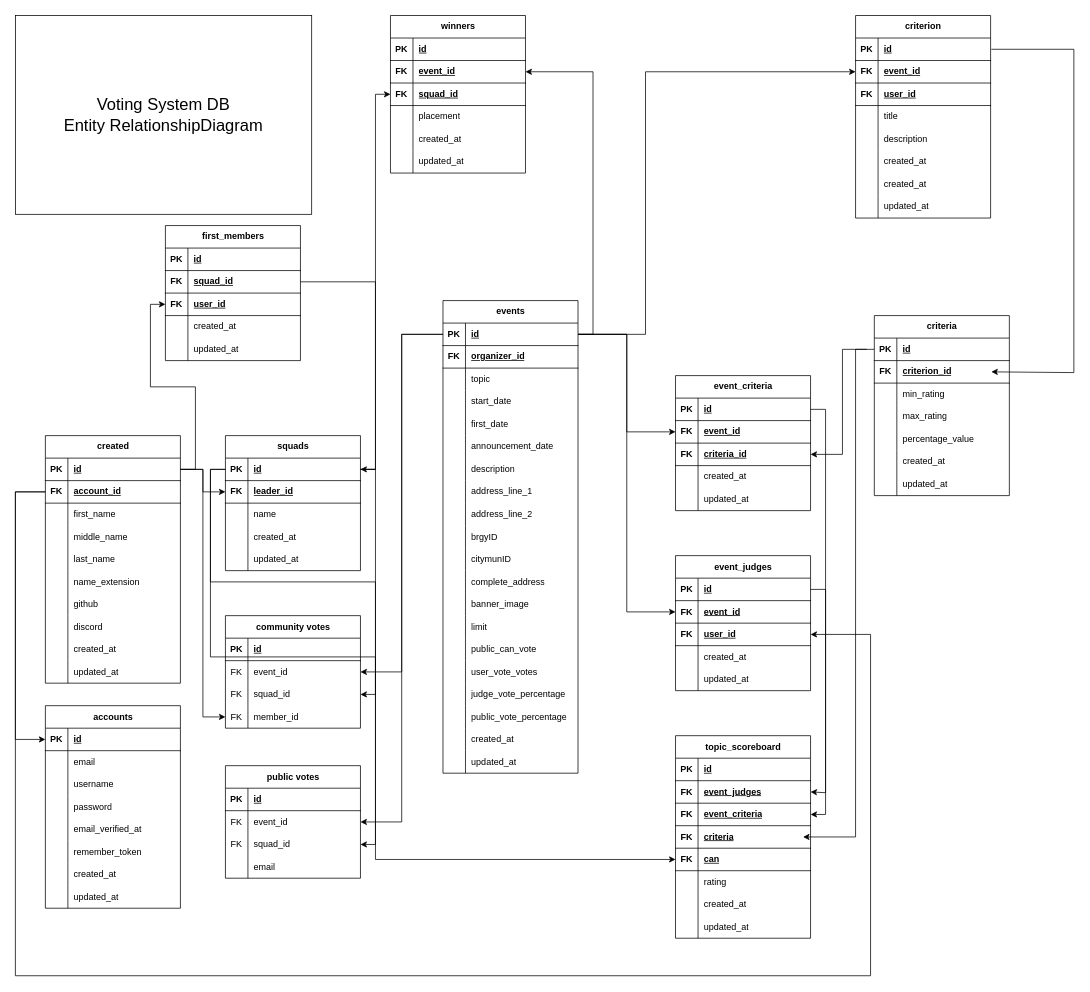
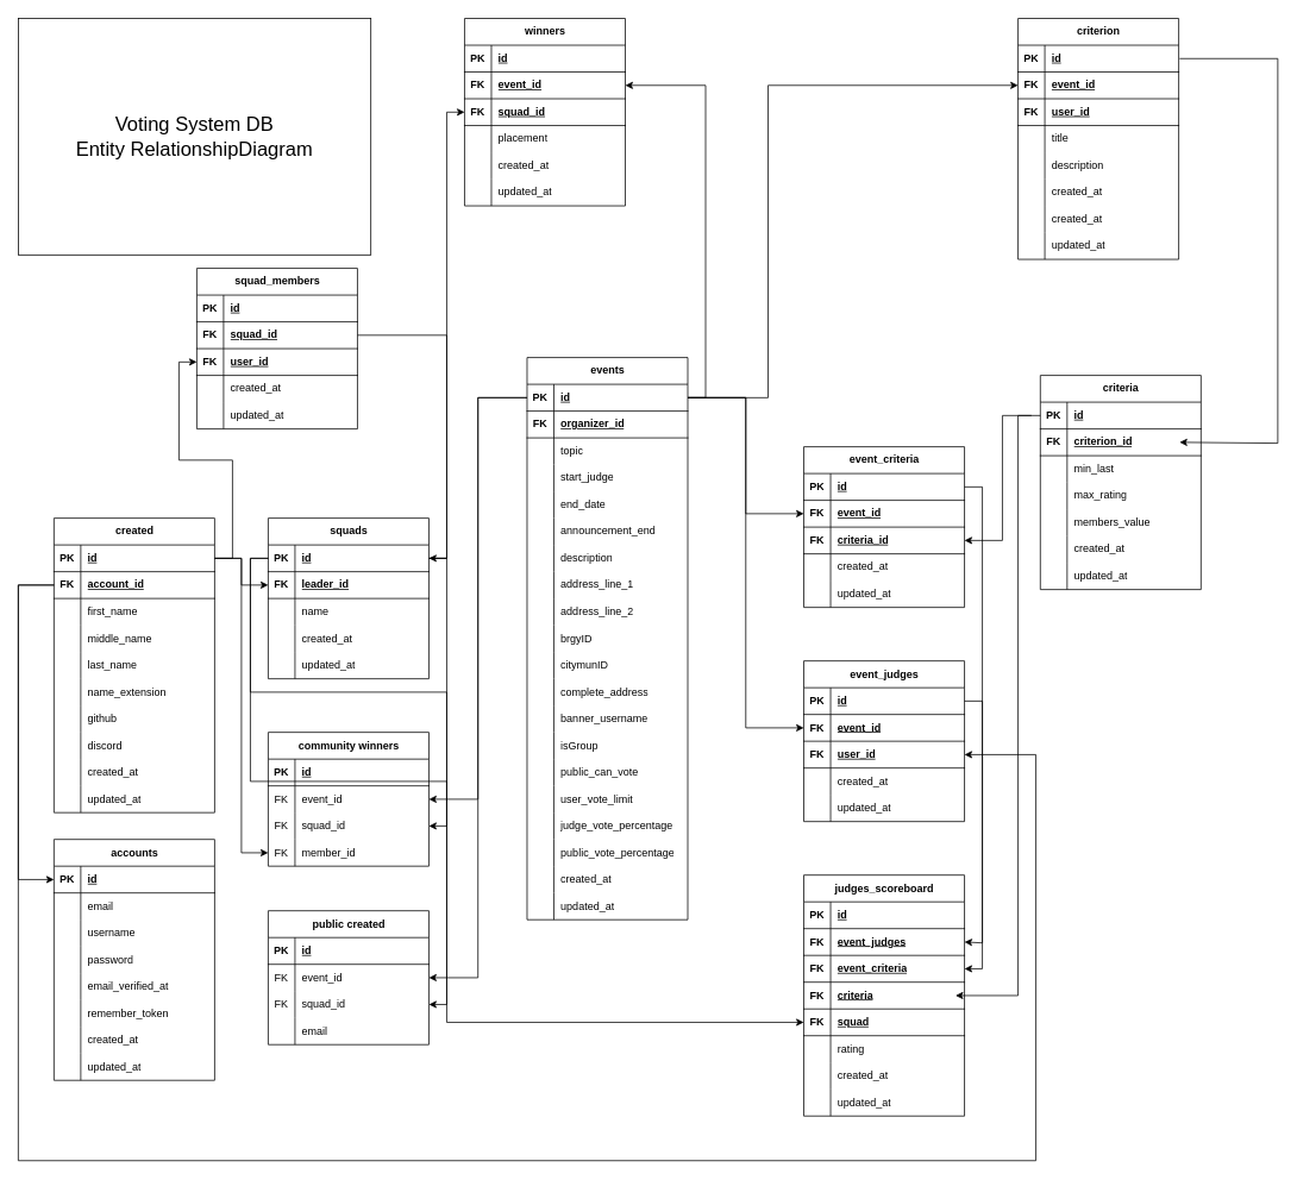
- <mxCell id="74" value="first_members" style="shape=table;startSize=30;container=1;collapsible=1;childLayout=tableLayout;fixedRows=1;rowLines=0;fontStyle=1;align=center;resizeLast=1;html=1;" parent="1" vertex="1"><mxGeometry x="220" y="300" width="180" height="180" as="geometry" /></mxCell>
+ <mxCell id="74" value="squad_members" style="shape=table;startSize=30;container=1;collapsible=1;childLayout=tableLayout;fixedRows=1;rowLines=0;fontStyle=1;align=center;resizeLast=1;html=1;" parent="1" vertex="1"><mxGeometry x="220" y="300" width="180" height="180" as="geometry" /></mxCell>
- <mxCell id="217" value="min_rating" style="shape=partialRectangle;connectable=0;fillColor=none;top=0;left=0;bottom=0;right=0;align=left;spacingLeft=6;overflow=hidden;whiteSpace=wrap;html=1;" parent="215" vertex="1"><mxGeometry x="30" width="150" height="30" as="geometry"><mxRectangle width="150" height="30" as="alternateBounds" /></mxGeometry></mxCell>
+ <mxCell id="217" value="min_last" style="shape=partialRectangle;connectable=0;fillColor=none;top=0;left=0;bottom=0;right=0;align=left;spacingLeft=6;overflow=hidden;whiteSpace=wrap;html=1;" parent="215" vertex="1"><mxGeometry x="30" width="150" height="30" as="geometry"><mxRectangle width="150" height="30" as="alternateBounds" /></mxGeometry></mxCell>
- <mxCell id="102" value="start_date" style="shape=partialRectangle;connectable=0;fillColor=none;top=0;left=0;bottom=0;right=0;align=left;spacingLeft=6;overflow=hidden;whiteSpace=wrap;html=1;" parent="100" vertex="1"><mxGeometry x="30" width="150" height="30" as="geometry"><mxRectangle width="150" height="30" as="alternateBounds" /></mxGeometry></mxCell>
+ <mxCell id="102" value="start_judge" style="shape=partialRectangle;connectable=0;fillColor=none;top=0;left=0;bottom=0;right=0;align=left;spacingLeft=6;overflow=hidden;whiteSpace=wrap;html=1;" parent="100" vertex="1"><mxGeometry x="30" width="150" height="30" as="geometry"><mxRectangle width="150" height="30" as="alternateBounds" /></mxGeometry></mxCell>
- <mxCell id="105" value="first_date" style="shape=partialRectangle;connectable=0;fillColor=none;top=0;left=0;bottom=0;right=0;align=left;spacingLeft=6;overflow=hidden;whiteSpace=wrap;html=1;" parent="103" vertex="1"><mxGeometry x="30" width="150" height="30" as="geometry"><mxRectangle width="150" height="30" as="alternateBounds" /></mxGeometry></mxCell>
+ <mxCell id="105" value="end_date" style="shape=partialRectangle;connectable=0;fillColor=none;top=0;left=0;bottom=0;right=0;align=left;spacingLeft=6;overflow=hidden;whiteSpace=wrap;html=1;" parent="103" vertex="1"><mxGeometry x="30" width="150" height="30" as="geometry"><mxRectangle width="150" height="30" as="alternateBounds" /></mxGeometry></mxCell>
- <mxCell id="223" value="percentage_value" style="shape=partialRectangle;connectable=0;fillColor=none;top=0;left=0;bottom=0;right=0;align=left;spacingLeft=6;overflow=hidden;whiteSpace=wrap;html=1;" parent="221" vertex="1"><mxGeometry x="30" width="150" height="30" as="geometry"><mxRectangle width="150" height="30" as="alternateBounds" /></mxGeometry></mxCell>
+ <mxCell id="223" value="members_value" style="shape=partialRectangle;connectable=0;fillColor=none;top=0;left=0;bottom=0;right=0;align=left;spacingLeft=6;overflow=hidden;whiteSpace=wrap;html=1;" parent="221" vertex="1"><mxGeometry x="30" width="150" height="30" as="geometry"><mxRectangle width="150" height="30" as="alternateBounds" /></mxGeometry></mxCell>
- <mxCell id="108" value="announcement_date" style="shape=partialRectangle;connectable=0;fillColor=none;top=0;left=0;bottom=0;right=0;align=left;spacingLeft=6;overflow=hidden;whiteSpace=wrap;html=1;" parent="106" vertex="1"><mxGeometry x="30" width="150" height="30" as="geometry"><mxRectangle width="150" height="30" as="alternateBounds" /></mxGeometry></mxCell>
+ <mxCell id="108" value="announcement_end" style="shape=partialRectangle;connectable=0;fillColor=none;top=0;left=0;bottom=0;right=0;align=left;spacingLeft=6;overflow=hidden;whiteSpace=wrap;html=1;" parent="106" vertex="1"><mxGeometry x="30" width="150" height="30" as="geometry"><mxRectangle width="150" height="30" as="alternateBounds" /></mxGeometry></mxCell>
- <mxCell id="129" value="banner_image" style="shape=partialRectangle;connectable=0;fillColor=none;top=0;left=0;bottom=0;right=0;align=left;spacingLeft=6;overflow=hidden;whiteSpace=wrap;html=1;" parent="127" vertex="1"><mxGeometry x="30" width="150" height="30" as="geometry"><mxRectangle width="150" height="30" as="alternateBounds" /></mxGeometry></mxCell>
+ <mxCell id="129" value="banner_username" style="shape=partialRectangle;connectable=0;fillColor=none;top=0;left=0;bottom=0;right=0;align=left;spacingLeft=6;overflow=hidden;whiteSpace=wrap;html=1;" parent="127" vertex="1"><mxGeometry x="30" width="150" height="30" as="geometry"><mxRectangle width="150" height="30" as="alternateBounds" /></mxGeometry></mxCell>
- <mxCell id="291" value="community votes" style="shape=table;startSize=30;container=1;collapsible=1;childLayout=tableLayout;fixedRows=1;rowLines=0;fontStyle=1;align=center;resizeLast=1;html=1;" vertex="1" parent="1"><mxGeometry x="300" y="820" width="180" height="150" as="geometry" /></mxCell>
+ <mxCell id="291" value="community winners" style="shape=table;startSize=30;container=1;collapsible=1;childLayout=tableLayout;fixedRows=1;rowLines=0;fontStyle=1;align=center;resizeLast=1;html=1;" vertex="1" parent="1"><mxGeometry x="300" y="820" width="180" height="150" as="geometry" /></mxCell>
- <mxCell id="132" value="limit" style="shape=partialRectangle;connectable=0;fillColor=none;top=0;left=0;bottom=0;right=0;align=left;spacingLeft=6;overflow=hidden;whiteSpace=wrap;html=1;" parent="130" vertex="1"><mxGeometry x="30" width="150" height="30" as="geometry"><mxRectangle width="150" height="30" as="alternateBounds" /></mxGeometry></mxCell>
+ <mxCell id="132" value="isGroup" style="shape=partialRectangle;connectable=0;fillColor=none;top=0;left=0;bottom=0;right=0;align=left;spacingLeft=6;overflow=hidden;whiteSpace=wrap;html=1;" parent="130" vertex="1"><mxGeometry x="30" width="150" height="30" as="geometry"><mxRectangle width="150" height="30" as="alternateBounds" /></mxGeometry></mxCell>
- <mxCell id="138" value="user_vote_votes" style="shape=partialRectangle;connectable=0;fillColor=none;top=0;left=0;bottom=0;right=0;align=left;spacingLeft=6;overflow=hidden;whiteSpace=wrap;html=1;" parent="136" vertex="1"><mxGeometry x="30" width="150" height="30" as="geometry"><mxRectangle width="150" height="30" as="alternateBounds" /></mxGeometry></mxCell>
+ <mxCell id="138" value="user_vote_limit" style="shape=partialRectangle;connectable=0;fillColor=none;top=0;left=0;bottom=0;right=0;align=left;spacingLeft=6;overflow=hidden;whiteSpace=wrap;html=1;" parent="136" vertex="1"><mxGeometry x="30" width="150" height="30" as="geometry"><mxRectangle width="150" height="30" as="alternateBounds" /></mxGeometry></mxCell>
- <mxCell id="230" value="topic_scoreboard" style="shape=table;startSize=30;container=1;collapsible=1;childLayout=tableLayout;fixedRows=1;rowLines=0;fontStyle=1;align=center;resizeLast=1;html=1;" parent="1" vertex="1"><mxGeometry x="900" y="980" width="180" height="270" as="geometry" /></mxCell>
+ <mxCell id="230" value="judges_scoreboard" style="shape=table;startSize=30;container=1;collapsible=1;childLayout=tableLayout;fixedRows=1;rowLines=0;fontStyle=1;align=center;resizeLast=1;html=1;" parent="1" vertex="1"><mxGeometry x="900" y="980" width="180" height="270" as="geometry" /></mxCell>
- <mxCell id="304" value="public votes" style="shape=table;startSize=30;container=1;collapsible=1;childLayout=tableLayout;fixedRows=1;rowLines=0;fontStyle=1;align=center;resizeLast=1;html=1;" vertex="1" parent="1"><mxGeometry x="300" y="1020" width="180" height="150" as="geometry" /></mxCell>
+ <mxCell id="304" value="public created" style="shape=table;startSize=30;container=1;collapsible=1;childLayout=tableLayout;fixedRows=1;rowLines=0;fontStyle=1;align=center;resizeLast=1;html=1;" vertex="1" parent="1"><mxGeometry x="300" y="1020" width="180" height="150" as="geometry" /></mxCell>
- <mxCell id="245" value="can" style="shape=partialRectangle;connectable=0;fillColor=none;top=0;left=0;bottom=0;right=0;align=left;spacingLeft=6;fontStyle=5;overflow=hidden;whiteSpace=wrap;html=1;" parent="243" vertex="1"><mxGeometry x="30" width="150" height="30" as="geometry"><mxRectangle width="150" height="30" as="alternateBounds" /></mxGeometry></mxCell>
+ <mxCell id="245" value="squad" style="shape=partialRectangle;connectable=0;fillColor=none;top=0;left=0;bottom=0;right=0;align=left;spacingLeft=6;fontStyle=5;overflow=hidden;whiteSpace=wrap;html=1;" parent="243" vertex="1"><mxGeometry x="30" width="150" height="30" as="geometry"><mxRectangle width="150" height="30" as="alternateBounds" /></mxGeometry></mxCell>
